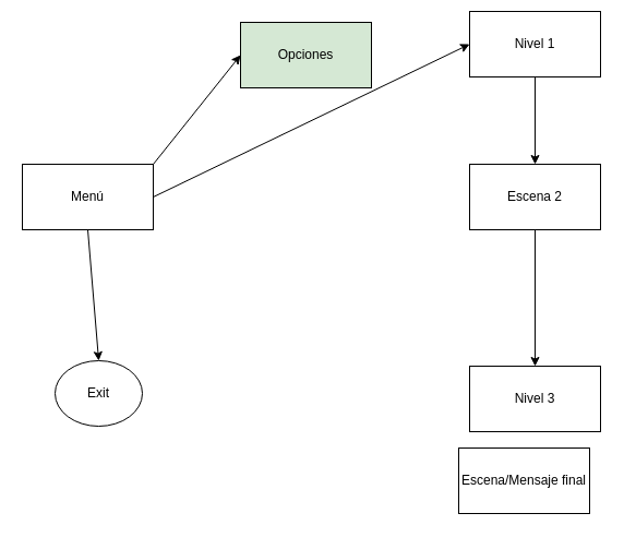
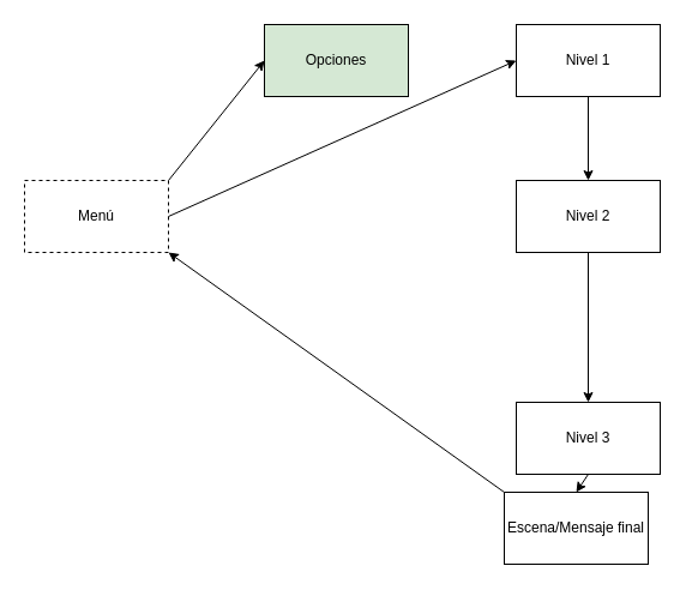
- <mxCell id="5" value="Nivel 1" style="rounded=0;whiteSpace=wrap;html=1;" parent="1" vertex="1"><mxGeometry x="430" y="10" width="120" height="60" as="geometry" /></mxCell>
+ <mxCell id="5" value="Nivel 1" style="rounded=0;whiteSpace=wrap;html=1;" parent="1" vertex="1"><mxGeometry x="430" y="20" width="120" height="60" as="geometry" /></mxCell>
- <mxCell id="2" value="Menú" style="rounded=0;whiteSpace=wrap;html=1;" parent="1" vertex="1"><mxGeometry x="20" y="150" width="120" height="60" as="geometry" /></mxCell>
+ <mxCell id="2" value="Menú" style="rounded=0;whiteSpace=wrap;html=1;dashed=1;" parent="1" vertex="1"><mxGeometry x="20" y="150" width="120" height="60" as="geometry" /></mxCell>
- <mxCell id="6" value="Escena 2" style="rounded=0;whiteSpace=wrap;html=1;" parent="1" vertex="1"><mxGeometry x="430" y="150" width="120" height="60" as="geometry" /></mxCell>
+ <mxCell id="6" value="Nivel 2" style="rounded=0;whiteSpace=wrap;html=1;" parent="1" vertex="1"><mxGeometry x="430" y="150" width="120" height="60" as="geometry" /></mxCell>
- <mxCell id="9" value="" style="endArrow=classic;html=1;rounded=0;exitX=0.5;exitY=1;exitDx=0;exitDy=0;entryX=0.5;entryY=0;entryDx=0;entryDy=0;" parent="1" source="2" target="4" edge="1"><mxGeometry width="50" height="50" relative="1" as="geometry"><mxPoint x="60" y="310" as="sourcePoint" /><mxPoint x="110" y="260" as="targetPoint" /></mxGeometry></mxCell>
+ <mxCell id="15" value="" style="endArrow=classic;html=1;rounded=0;exitX=0;exitY=0;exitDx=0;exitDy=0;entryX=1;entryY=1;entryDx=0;entryDy=0;" edge="1" parent="1" source="13" target="2"><mxGeometry width="50" height="50" relative="1" as="geometry"><mxPoint x="240" y="550" as="sourcePoint" /><mxPoint x="290" y="350" as="targetPoint" /></mxGeometry></mxCell>
- <mxCell id="4" value="Exit" style="ellipse;whiteSpace=wrap;html=1;" parent="1" vertex="1"><mxGeometry x="50" y="330" width="80" height="60" as="geometry" /></mxCell>
+ <mxCell id="14" value="" style="endArrow=classic;html=1;rounded=0;exitX=0.5;exitY=1;exitDx=0;exitDy=0;entryX=0.5;entryY=0;entryDx=0;entryDy=0;" parent="1" source="7" target="13" edge="1"><mxGeometry width="50" height="50" relative="1" as="geometry"><mxPoint x="240" y="410" as="sourcePoint" /><mxPoint x="290" y="360" as="targetPoint" /></mxGeometry></mxCell>
